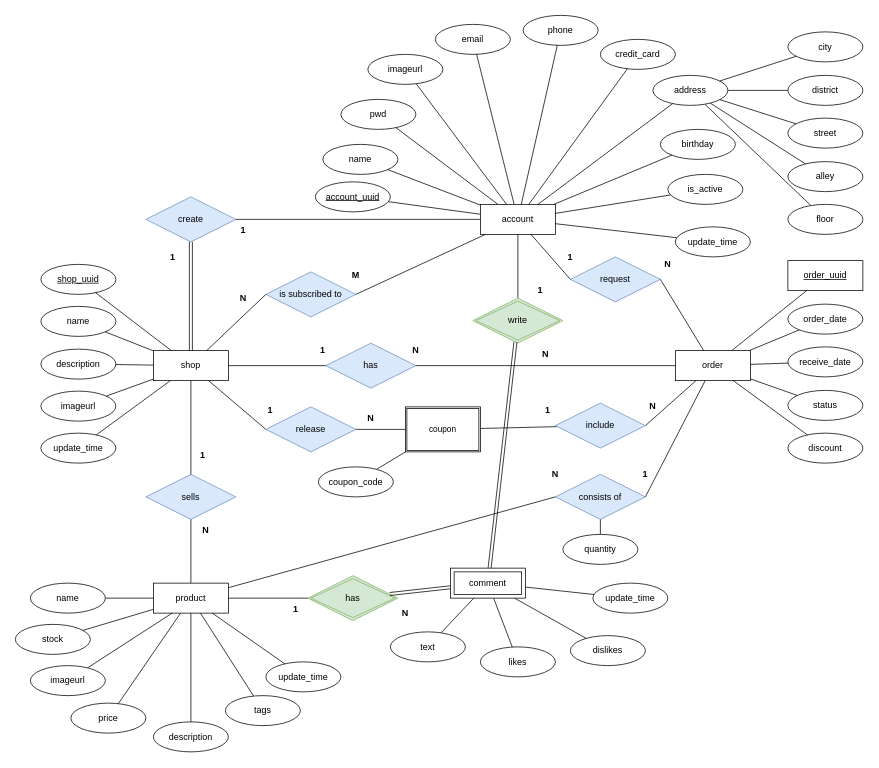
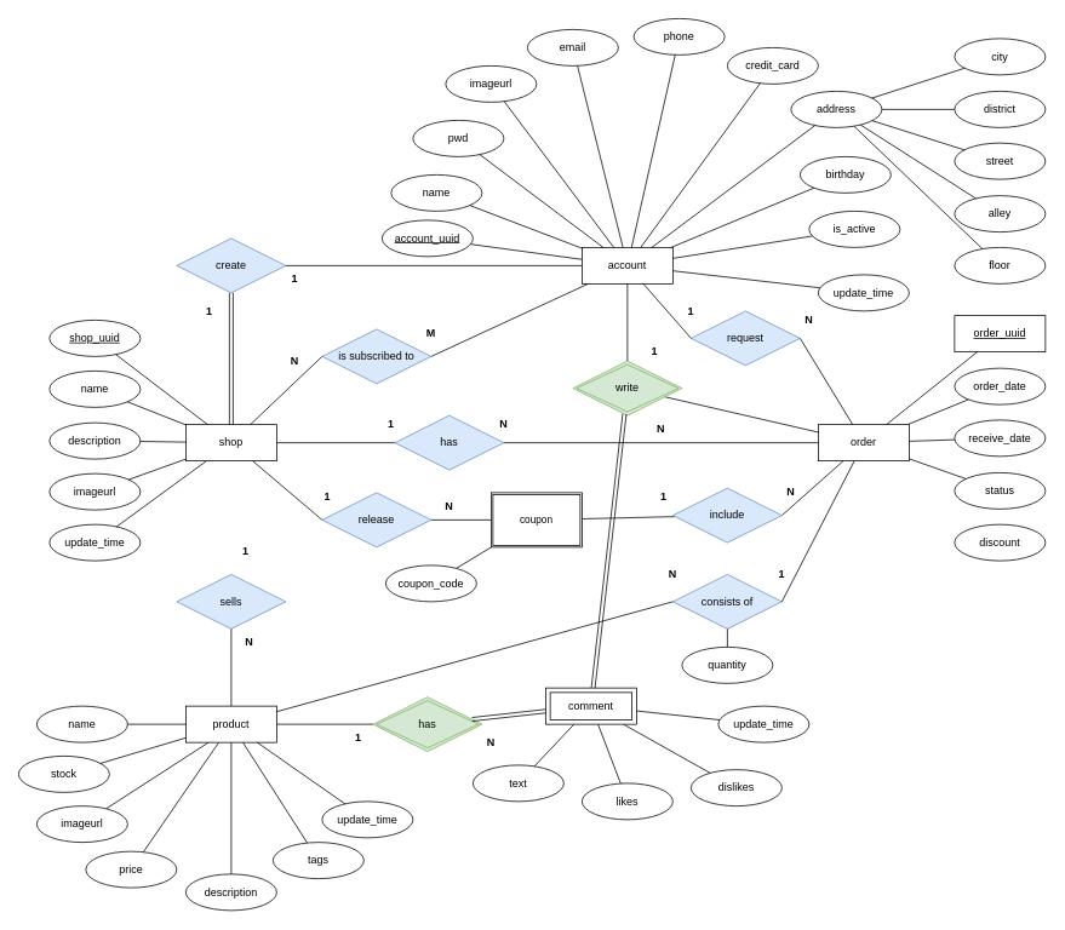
- <mxCell id="68" value="" style="endArrow=none;html=1;rounded=0;" parent="1" source="6" target="37" edge="1"><mxGeometry relative="1" as="geometry"><mxPoint x="1010" y="542" as="sourcePoint" /><mxPoint x="1170" y="542" as="targetPoint" /></mxGeometry></mxCell>
+ <mxCell id="68" value="" style="endArrow=none;html=1;rounded=0;" parent="1" source="6" target="98" edge="1"><mxGeometry relative="1" as="geometry"><mxPoint x="1010" y="542" as="sourcePoint" /><mxPoint x="1170" y="542" as="targetPoint" /></mxGeometry></mxCell>
- <mxCell id="80" value="" style="endArrow=none;html=1;rounded=0;" parent="1" source="4" target="41" edge="1"><mxGeometry relative="1" as="geometry"><mxPoint x="395" y="402" as="sourcePoint" /><mxPoint x="604" y="354" as="targetPoint" /></mxGeometry></mxCell>
